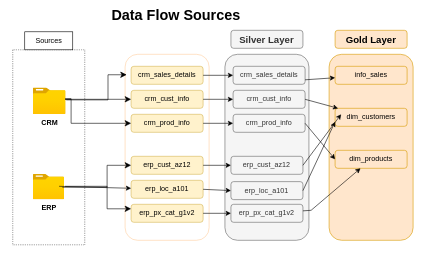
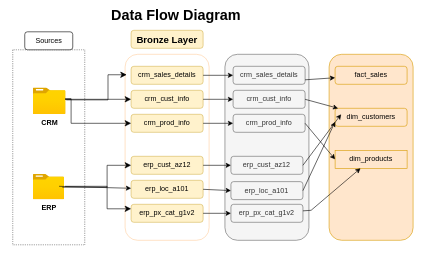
- <mxCell id="14" value="&lt;b&gt;&lt;font style=&quot;font-size: 24px;&quot;&gt;Data Flow Sources&lt;/font&gt;&lt;/b&gt;" style="text;strokeColor=none;align=center;fillColor=none;html=1;verticalAlign=middle;whiteSpace=wrap;rounded=0;" parent="1" vertex="1"><mxGeometry x="168" y="20" width="250" height="10" as="geometry" /></mxCell>
+ <mxCell id="14" value="&lt;b&gt;&lt;font style=&quot;font-size: 24px;&quot;&gt;Data Flow Diagram&lt;/font&gt;&lt;/b&gt;" style="text;strokeColor=none;align=center;fillColor=none;html=1;verticalAlign=middle;whiteSpace=wrap;rounded=0;" parent="1" vertex="1"><mxGeometry x="168" y="20" width="250" height="10" as="geometry" /></mxCell>
+ <mxCell id="7" value="&lt;b&gt;&lt;font style=&quot;font-size: 16px;&quot;&gt;Bronze Layer&lt;/font&gt;&lt;/b&gt;" style="rounded=1;whiteSpace=wrap;html=1;fillColor=#fff2cc;strokeColor=#d6b656;" parent="1" vertex="1"><mxGeometry x="218" y="50" width="120" height="30" as="geometry" /></mxCell>
- <mxCell id="21" value="&lt;b&gt;&lt;font style=&quot;font-size: 16px;&quot;&gt;Silver Layer&lt;/font&gt;&lt;/b&gt;" style="rounded=1;whiteSpace=wrap;html=1;fillColor=#f5f5f5;strokeColor=#666666;fontColor=#333333;" vertex="1" parent="1"><mxGeometry x="384.37" y="50" width="120" height="30" as="geometry" /></mxCell>
- <mxCell id="36" value="&lt;b&gt;&lt;font style=&quot;font-size: 16px;&quot;&gt;Gold Layer&lt;/font&gt;&lt;/b&gt;" style="rounded=1;whiteSpace=wrap;html=1;fillColor=#ffe6cc;strokeColor=#d79b00;" vertex="1" parent="1"><mxGeometry x="558" y="50" width="120" height="30" as="geometry" /></mxCell>
- <mxCell id="3" value="Sources" style="whiteSpace=wrap;html=1;rounded=0;" parent="1" vertex="1"><mxGeometry x="40.75" y="52.5" width="80" height="30" as="geometry" /></mxCell>
+ <mxCell id="3" value="Sources" style="rounded=1;whiteSpace=wrap;html=1;" parent="1" vertex="1"><mxGeometry x="40.75" y="52.5" width="80" height="30" as="geometry" /></mxCell>
- <mxCell id="37" value="info_sales" style="rounded=1;whiteSpace=wrap;html=1;fillColor=#ffe6cc;strokeColor=#d79b00;" vertex="1" parent="1"><mxGeometry x="558" y="110" width="120" height="30" as="geometry" /></mxCell>
+ <mxCell id="37" value="fact_sales" style="rounded=1;whiteSpace=wrap;html=1;fillColor=#ffe6cc;strokeColor=#d79b00;" vertex="1" parent="1"><mxGeometry x="558" y="110" width="120" height="30" as="geometry" /></mxCell>
- <mxCell id="39" value="dim_products" style="rounded=1;whiteSpace=wrap;html=1;fillColor=#ffe6cc;strokeColor=#d79b00;" vertex="1" parent="1"><mxGeometry x="558" y="250" width="120" height="30" as="geometry" /></mxCell>
+ <mxCell id="39" value="dim_products" style="whiteSpace=wrap;html=1;fillColor=#ffe6cc;strokeColor=#d79b00;rounded=0;" vertex="1" parent="1"><mxGeometry x="558" y="250" width="120" height="30" as="geometry" /></mxCell>
